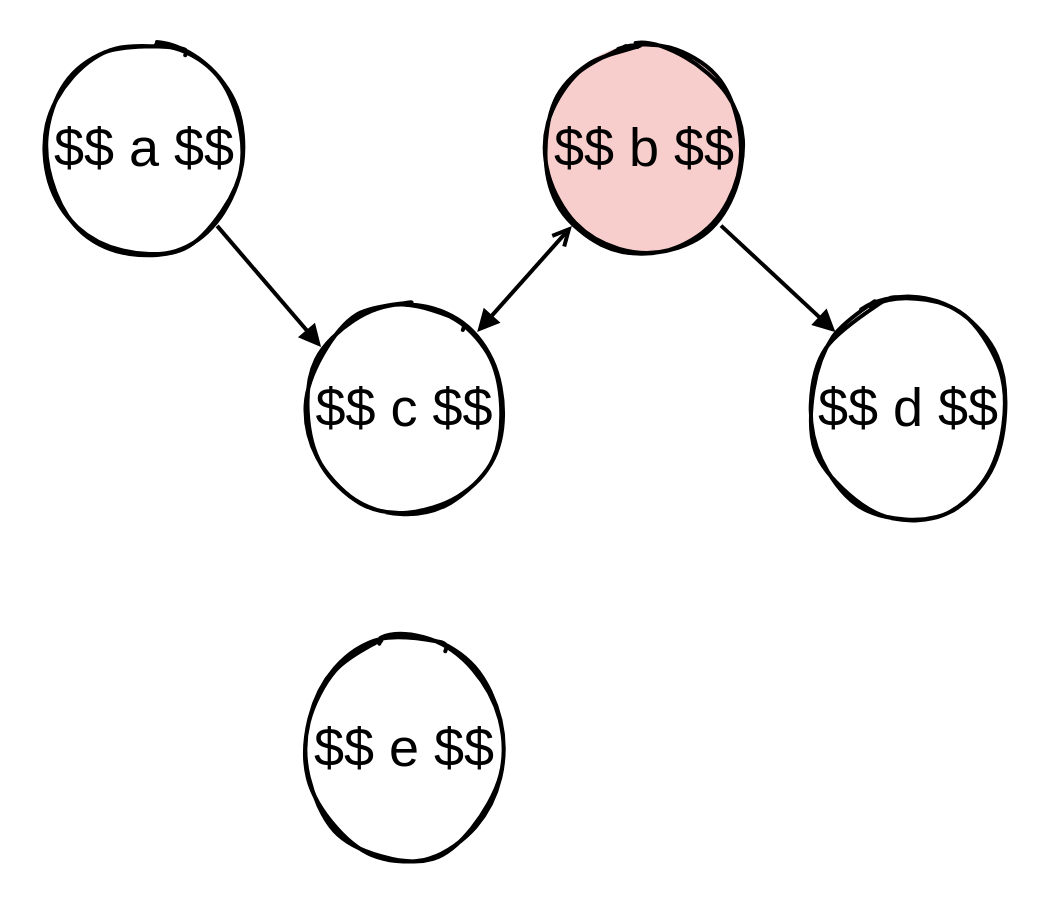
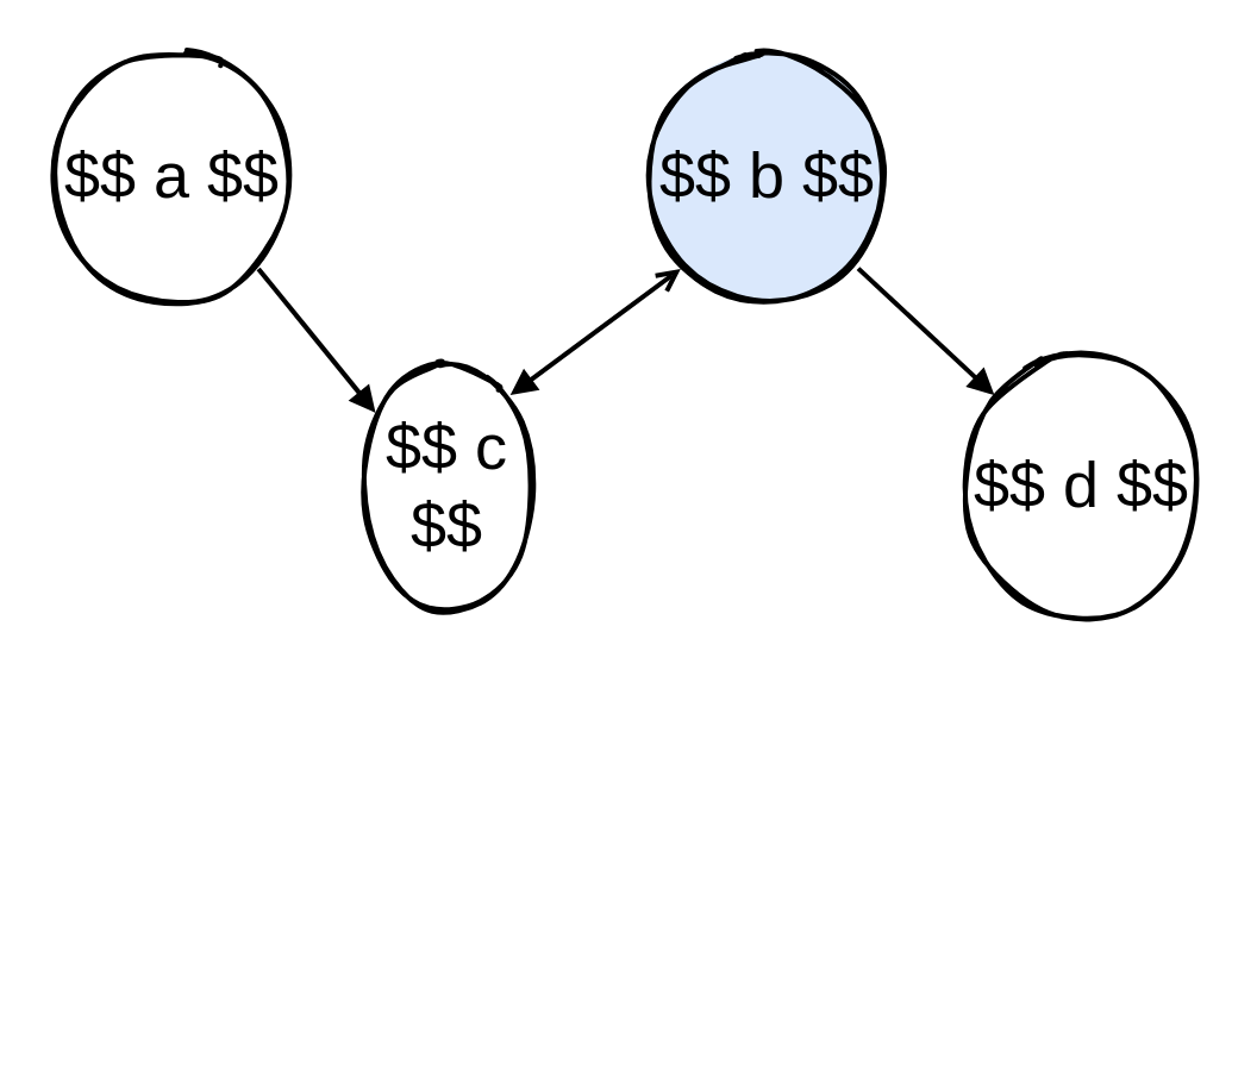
- <mxCell id="5" value="&lt;font style=&quot;font-size: 27px&quot;&gt;$$ b $$&lt;/font&gt;" style="ellipse;whiteSpace=wrap;html=1;strokeWidth=2;fillWeight=2;hachureGap=8;fillColor=#f8cecc;fillStyle=solid;sketch=1;" parent="4" vertex="1"><mxGeometry x="270" y="20" width="103.5" height="108.0" as="geometry" /></mxCell>
+ <mxCell id="5" value="&lt;font style=&quot;font-size: 27px&quot;&gt;$$ b $$&lt;/font&gt;" style="ellipse;whiteSpace=wrap;html=1;strokeWidth=2;fillWeight=2;hachureGap=8;fillColor=#dae8fc;fillStyle=solid;sketch=1;" parent="4" vertex="1"><mxGeometry x="270" y="20" width="103.5" height="108.0" as="geometry" /></mxCell>
- <mxCell id="6" value="&lt;font style=&quot;font-size: 27px&quot;&gt;$$ c $$&lt;/font&gt;" style="ellipse;whiteSpace=wrap;html=1;strokeWidth=2;fillWeight=2;hachureGap=8;fillColor=none;fillStyle=solid;sketch=1;" parent="4" vertex="1"><mxGeometry x="150" y="150" width="103.5" height="108.0" as="geometry" /></mxCell>
+ <mxCell id="6" value="&lt;font style=&quot;font-size: 27px&quot;&gt;$$ c $$&lt;/font&gt;" style="ellipse;whiteSpace=wrap;html=1;strokeWidth=2;fillWeight=2;hachureGap=8;fillColor=none;fillStyle=solid;sketch=1;" parent="4" vertex="1"><mxGeometry x="150" y="150" width="75" height="108.0" as="geometry" /></mxCell>
- <mxCell id="3" value="&lt;font style=&quot;font-size: 27px&quot;&gt;$$ e $$&lt;/font&gt;" style="ellipse;whiteSpace=wrap;html=1;strokeWidth=2;fillWeight=2;hachureGap=8;fillStyle=solid;sketch=1;fillColor=none;" parent="1" vertex="1"><mxGeometry x="150" y="320" width="103.5" height="108.0" as="geometry" /></mxCell>
